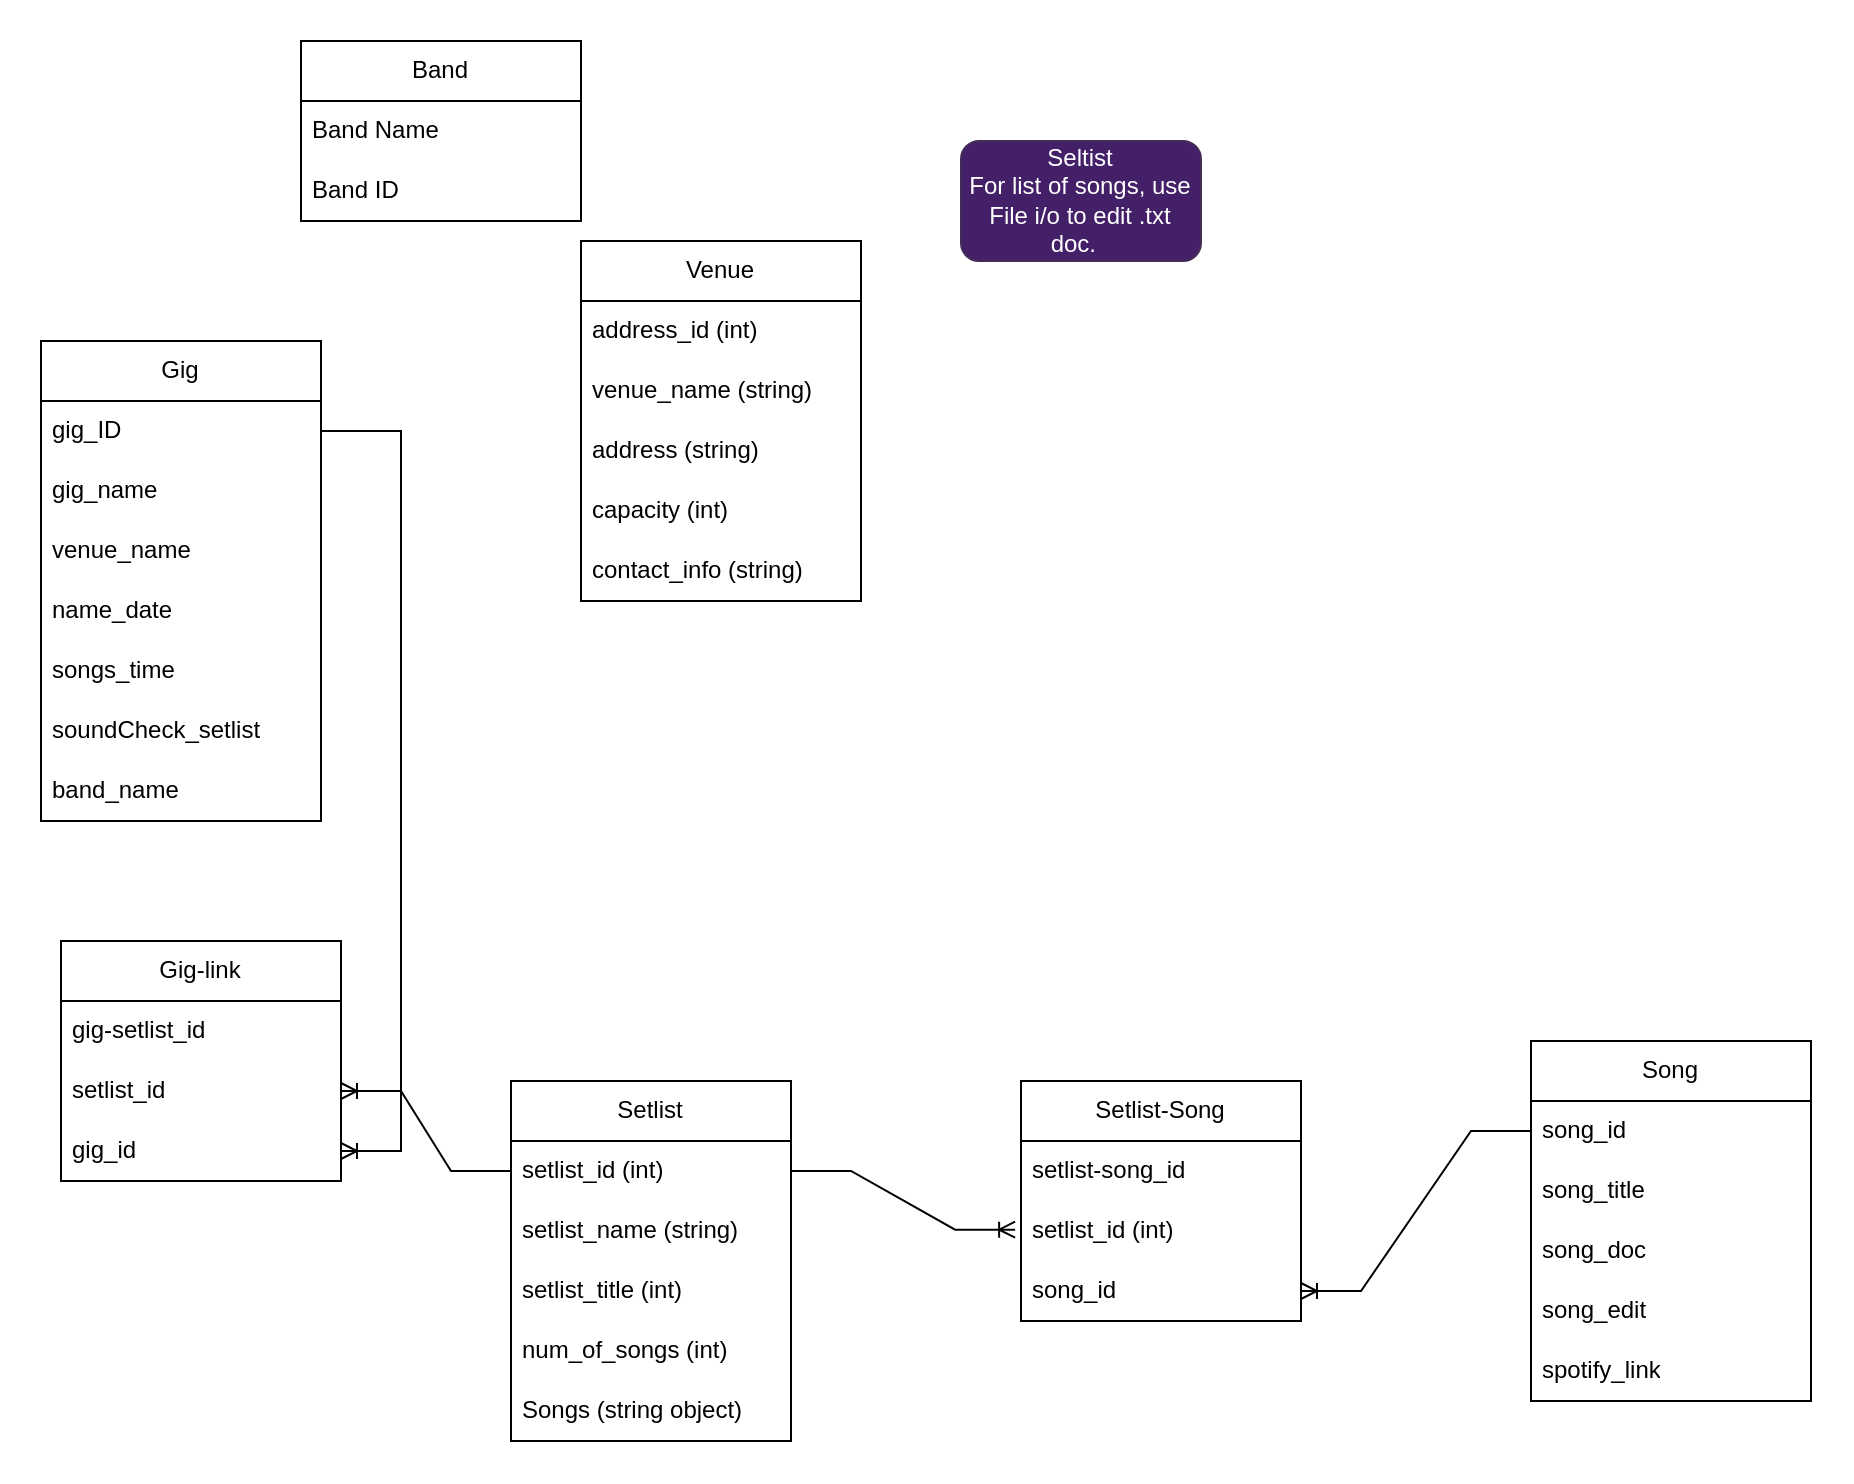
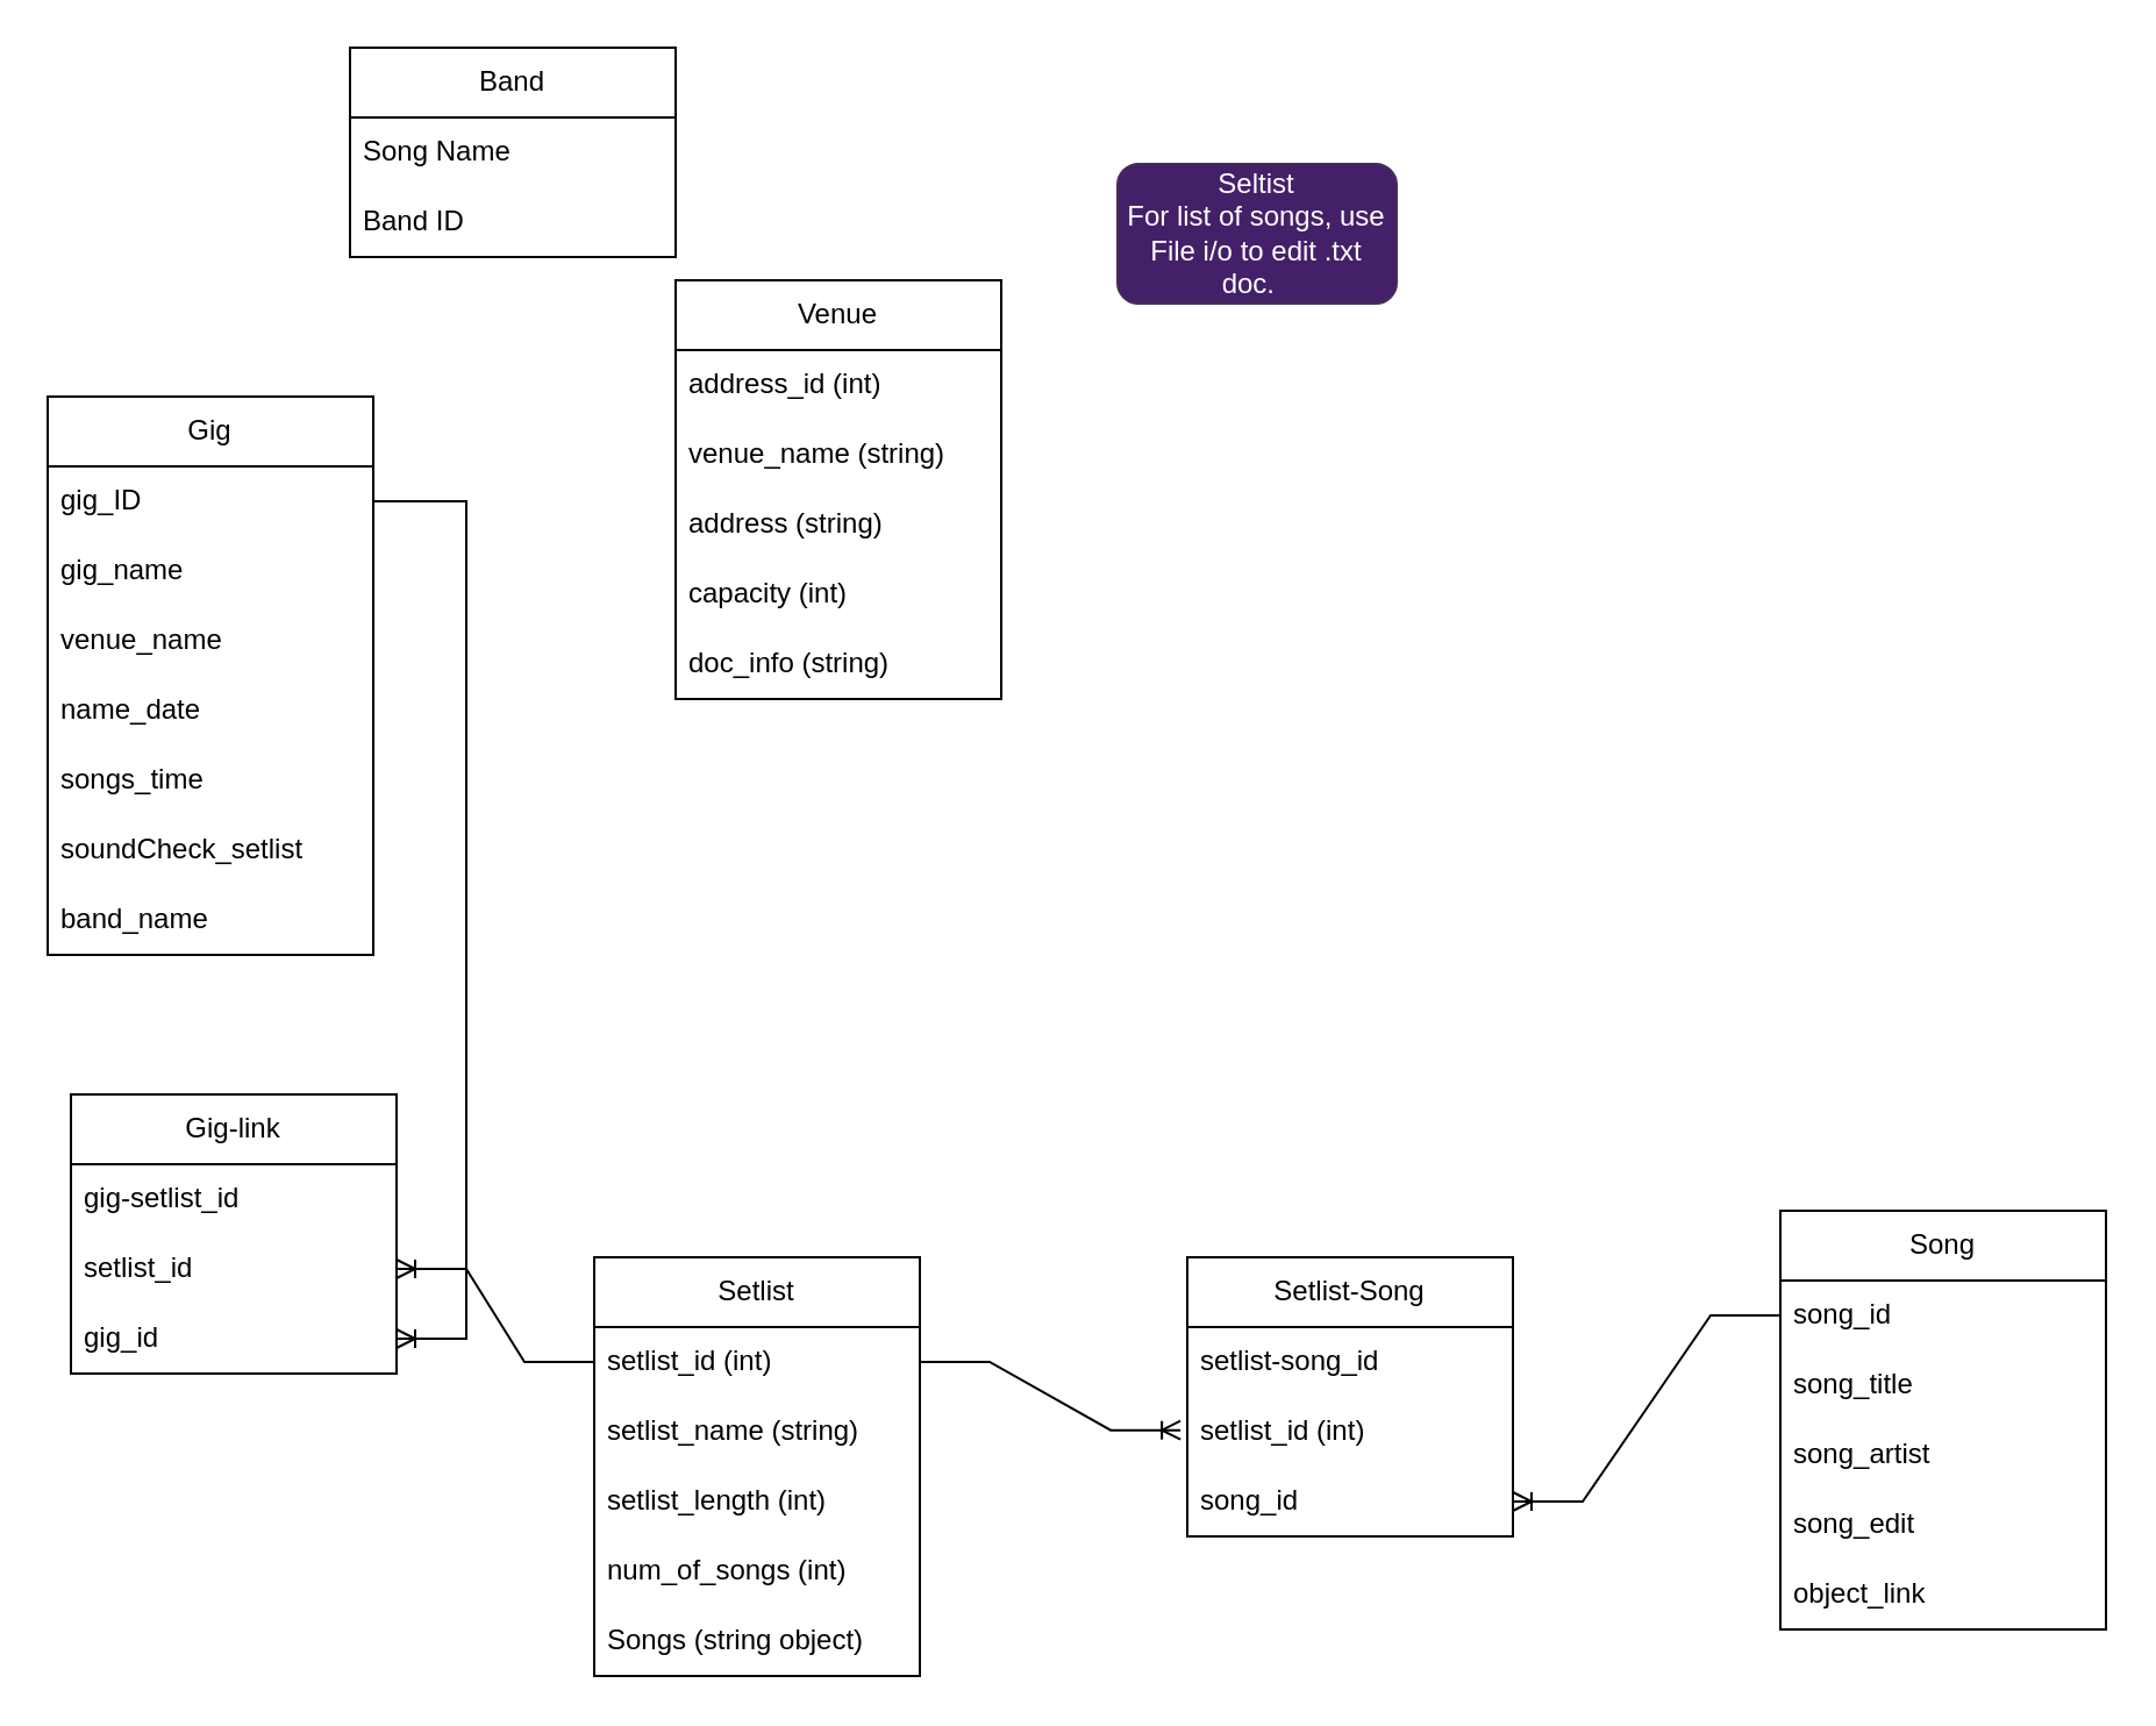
- <mxCell id="3" value="Band Name" style="text;strokeColor=none;fillColor=none;align=left;verticalAlign=middle;spacingLeft=4;spacingRight=4;overflow=hidden;points=[[0,0.5],[1,0.5]];portConstraint=eastwest;rotatable=0;whiteSpace=wrap;html=1;" parent="2" vertex="1"><mxGeometry y="30" width="140" height="30" as="geometry" /></mxCell>
+ <mxCell id="3" value="Song Name" style="text;strokeColor=none;fillColor=none;align=left;verticalAlign=middle;spacingLeft=4;spacingRight=4;overflow=hidden;points=[[0,0.5],[1,0.5]];portConstraint=eastwest;rotatable=0;whiteSpace=wrap;html=1;" parent="2" vertex="1"><mxGeometry y="30" width="140" height="30" as="geometry" /></mxCell>
- <mxCell id="18" value="contact_info (string)" style="text;strokeColor=none;fillColor=none;align=left;verticalAlign=middle;spacingLeft=4;spacingRight=4;overflow=hidden;points=[[0,0.5],[1,0.5]];portConstraint=eastwest;rotatable=0;whiteSpace=wrap;html=1;" parent="13" vertex="1"><mxGeometry y="150" width="140" height="30" as="geometry" /></mxCell>
+ <mxCell id="18" value="doc_info (string)" style="text;strokeColor=none;fillColor=none;align=left;verticalAlign=middle;spacingLeft=4;spacingRight=4;overflow=hidden;points=[[0,0.5],[1,0.5]];portConstraint=eastwest;rotatable=0;whiteSpace=wrap;html=1;" parent="13" vertex="1"><mxGeometry y="150" width="140" height="30" as="geometry" /></mxCell>
- <mxCell id="29" value="song_doc" style="text;strokeColor=none;fillColor=none;align=left;verticalAlign=middle;spacingLeft=4;spacingRight=4;overflow=hidden;points=[[0,0.5],[1,0.5]];portConstraint=eastwest;rotatable=0;whiteSpace=wrap;html=1;" vertex="1" parent="26"><mxGeometry y="90" width="140" height="30" as="geometry" /></mxCell>
+ <mxCell id="29" value="song_artist" style="text;strokeColor=none;fillColor=none;align=left;verticalAlign=middle;spacingLeft=4;spacingRight=4;overflow=hidden;points=[[0,0.5],[1,0.5]];portConstraint=eastwest;rotatable=0;whiteSpace=wrap;html=1;" vertex="1" parent="26"><mxGeometry y="90" width="140" height="30" as="geometry" /></mxCell>
- <mxCell id="22" value="setlist_title (int)" style="text;strokeColor=none;fillColor=none;align=left;verticalAlign=middle;spacingLeft=4;spacingRight=4;overflow=hidden;points=[[0,0.5],[1,0.5]];portConstraint=eastwest;rotatable=0;whiteSpace=wrap;html=1;" parent="19" vertex="1"><mxGeometry y="90" width="140" height="30" as="geometry" /></mxCell>
+ <mxCell id="22" value="setlist_length (int)" style="text;strokeColor=none;fillColor=none;align=left;verticalAlign=middle;spacingLeft=4;spacingRight=4;overflow=hidden;points=[[0,0.5],[1,0.5]];portConstraint=eastwest;rotatable=0;whiteSpace=wrap;html=1;" parent="19" vertex="1"><mxGeometry y="90" width="140" height="30" as="geometry" /></mxCell>
- <mxCell id="31" value="spotify_link" style="text;strokeColor=none;fillColor=none;align=left;verticalAlign=middle;spacingLeft=4;spacingRight=4;overflow=hidden;points=[[0,0.5],[1,0.5]];portConstraint=eastwest;rotatable=0;whiteSpace=wrap;html=1;" vertex="1" parent="26"><mxGeometry y="150" width="140" height="30" as="geometry" /></mxCell>
+ <mxCell id="31" value="object_link" style="text;strokeColor=none;fillColor=none;align=left;verticalAlign=middle;spacingLeft=4;spacingRight=4;overflow=hidden;points=[[0,0.5],[1,0.5]];portConstraint=eastwest;rotatable=0;whiteSpace=wrap;html=1;" vertex="1" parent="26"><mxGeometry y="150" width="140" height="30" as="geometry" /></mxCell>
